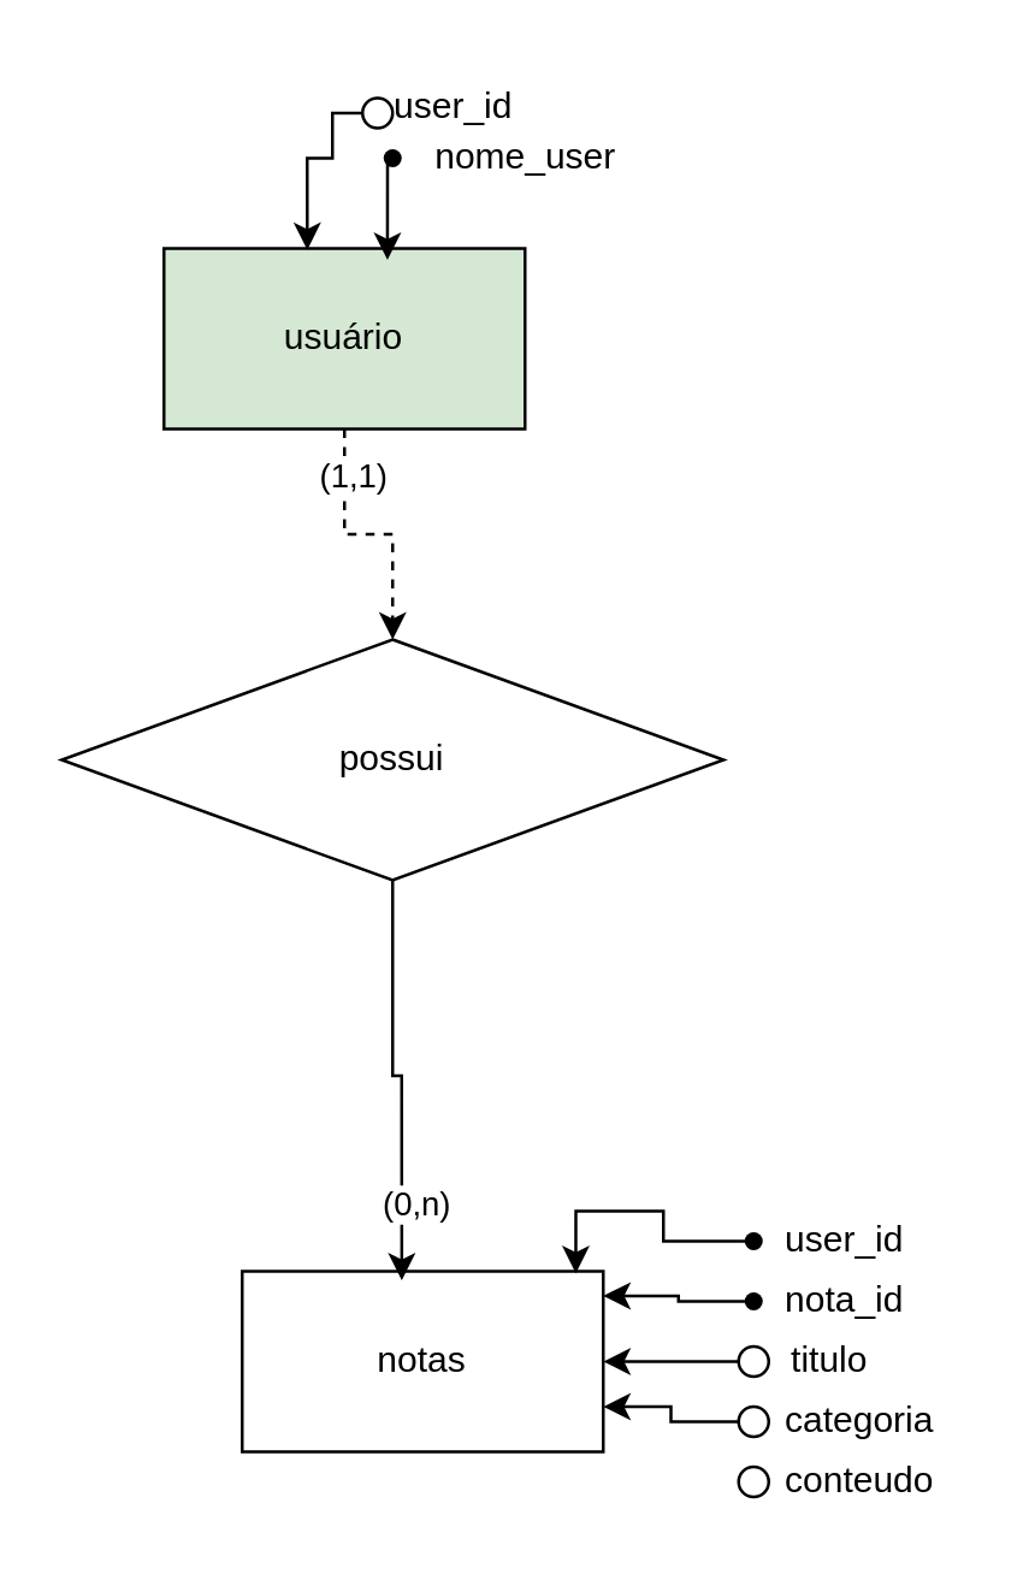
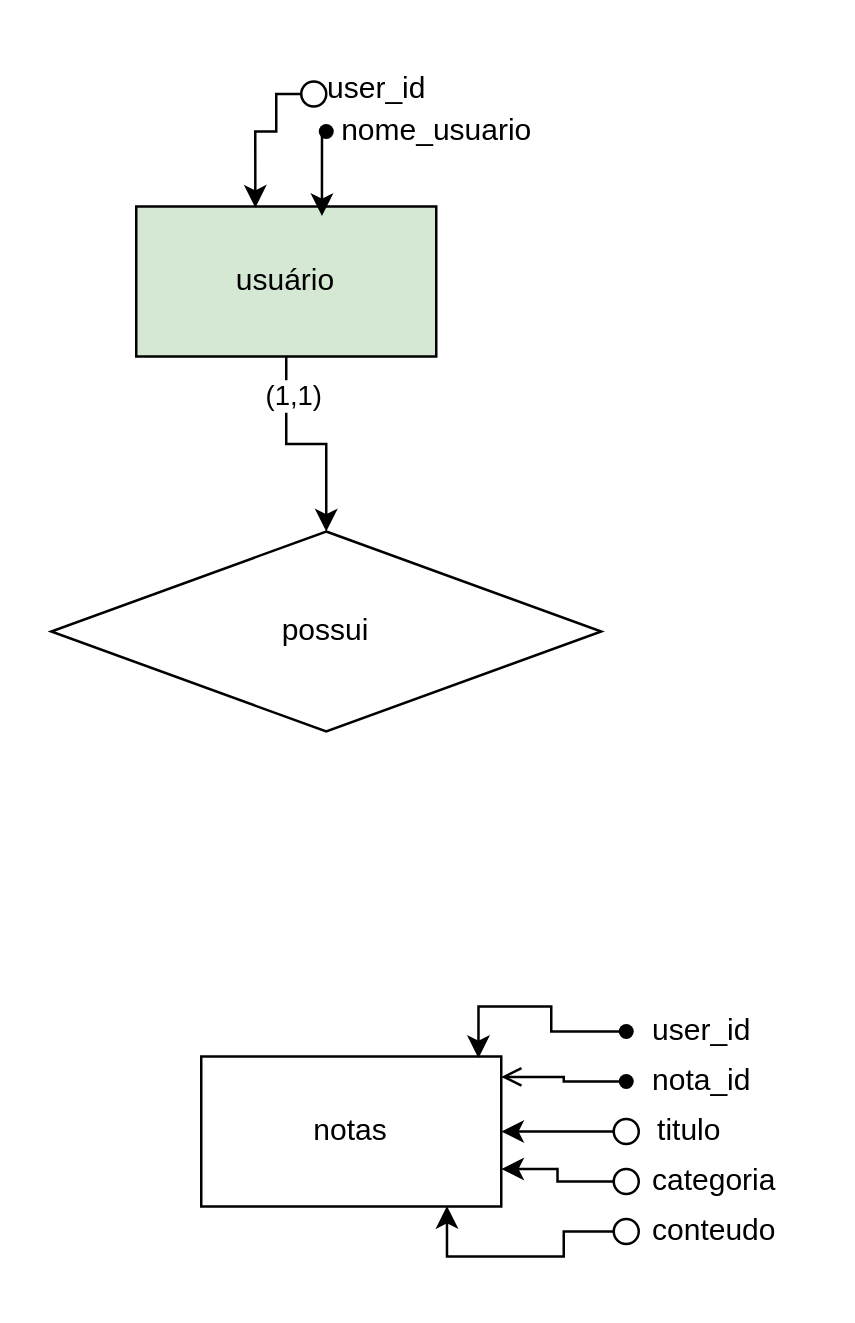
- <mxCell id="14" value="nome_user" style="text;html=1;align=center;verticalAlign=middle;resizable=0;points=[];autosize=1;strokeColor=none;fillColor=none;" vertex="1" parent="1"><mxGeometry x="124" y="37" width="100" height="30" as="geometry" /></mxCell>
+ <mxCell id="14" value="nome_usuario" style="text;html=1;align=center;verticalAlign=middle;resizable=0;points=[];autosize=1;strokeColor=none;fillColor=none;" vertex="1" parent="1"><mxGeometry x="124" y="37" width="100" height="30" as="geometry" /></mxCell>
- <mxCell id="2" style="edgeStyle=orthogonalEdgeStyle;rounded=0;orthogonalLoop=1;jettySize=auto;html=1;exitX=0.5;exitY=1;exitDx=0;exitDy=0;entryX=0.5;entryY=0;entryDx=0;entryDy=0;dashed=1;" edge="1" parent="1" source="4" target="6"><mxGeometry relative="1" as="geometry" /></mxCell>
+ <mxCell id="2" style="edgeStyle=orthogonalEdgeStyle;rounded=0;orthogonalLoop=1;jettySize=auto;html=1;exitX=0.5;exitY=1;exitDx=0;exitDy=0;entryX=0.5;entryY=0;entryDx=0;entryDy=0;" edge="1" parent="1" source="4" target="6"><mxGeometry relative="1" as="geometry" /></mxCell>
- <mxCell id="7" style="edgeStyle=orthogonalEdgeStyle;rounded=0;orthogonalLoop=1;jettySize=auto;html=1;exitX=0.5;exitY=1;exitDx=0;exitDy=0;entryX=0.442;entryY=0.05;entryDx=0;entryDy=0;entryPerimeter=0;" edge="1" parent="1" source="6" target="5"><mxGeometry relative="1" as="geometry" /></mxCell>
- <mxCell id="8" value="(0,n)" style="edgeLabel;html=1;align=center;verticalAlign=middle;resizable=0;points=[];" vertex="1" connectable="0" parent="7"><mxGeometry x="0.635" y="4" relative="1" as="geometry"><mxPoint as="offset" /></mxGeometry></mxCell>
- <mxCell id="26" style="edgeStyle=orthogonalEdgeStyle;rounded=0;orthogonalLoop=1;jettySize=auto;html=1;entryX=1;entryY=0.136;entryDx=0;entryDy=0;entryPerimeter=0;" edge="1" parent="1" source="21" target="5"><mxGeometry relative="1" as="geometry" /></mxCell>
+ <mxCell id="26" style="edgeStyle=orthogonalEdgeStyle;rounded=0;orthogonalLoop=1;jettySize=auto;html=1;entryX=1;entryY=0.136;entryDx=0;entryDy=0;entryPerimeter=0;endArrow=open;" edge="1" parent="1" source="21" target="5"><mxGeometry relative="1" as="geometry" /></mxCell>
+ <mxCell id="27" style="edgeStyle=orthogonalEdgeStyle;rounded=0;orthogonalLoop=1;jettySize=auto;html=1;entryX=0.819;entryY=0.997;entryDx=0;entryDy=0;entryPerimeter=0;" edge="1" parent="1" source="28" target="5"><mxGeometry relative="1" as="geometry"><mxPoint x="200" y="492" as="targetPoint" /></mxGeometry></mxCell>
